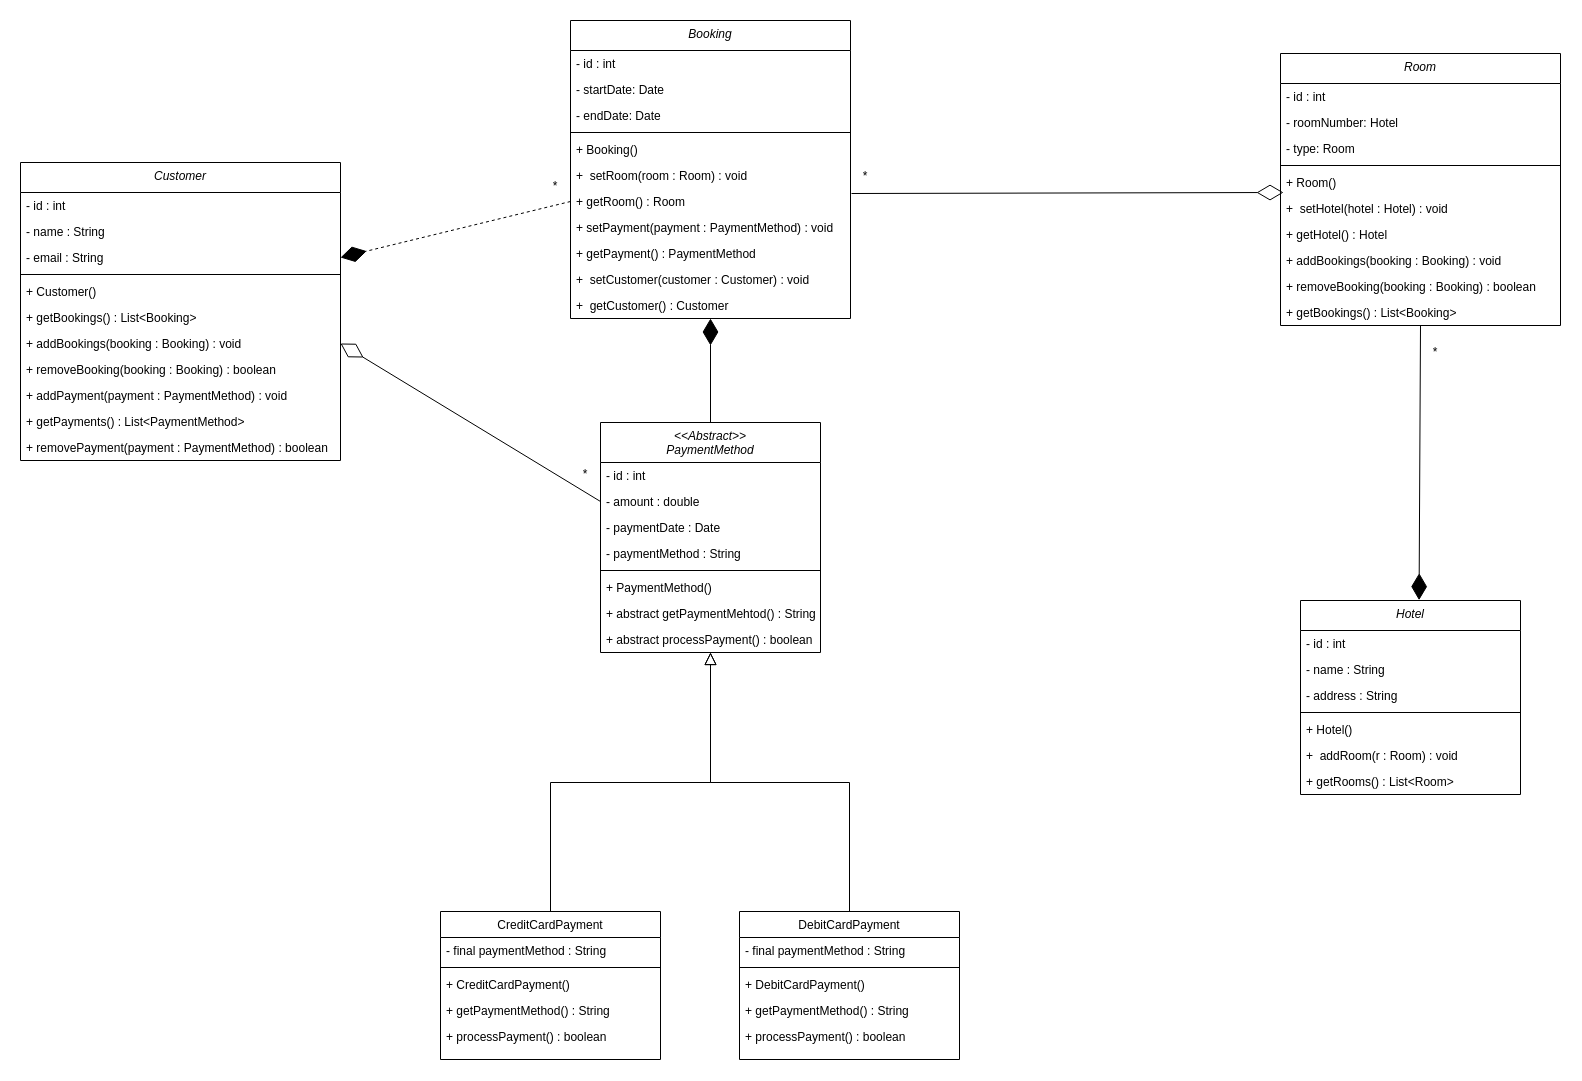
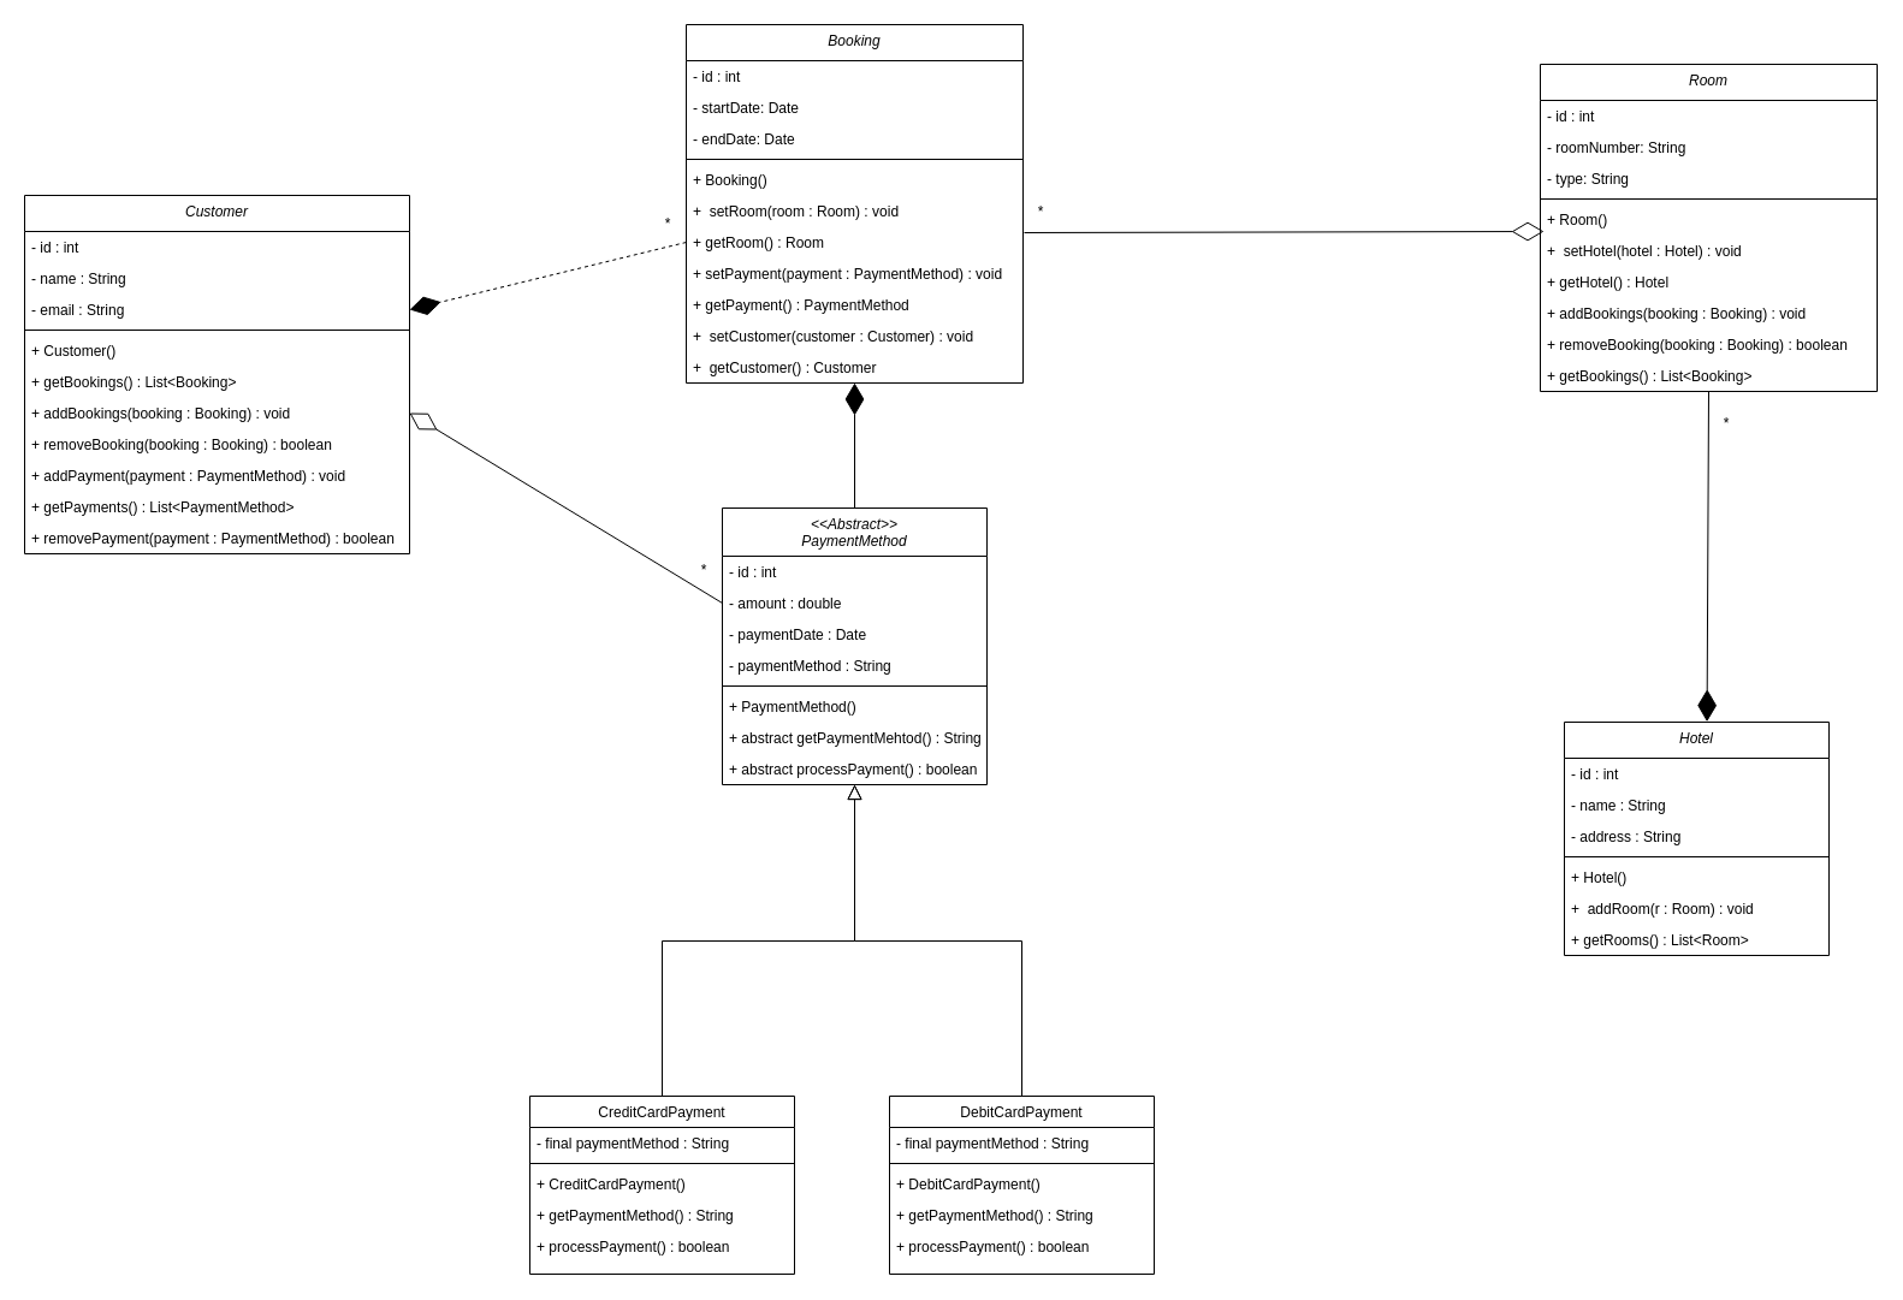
- <mxCell id="35" value="- roomNumber: Hotel" style="text;align=left;verticalAlign=top;spacingLeft=4;spacingRight=4;overflow=hidden;rotatable=0;points=[[0,0.5],[1,0.5]];portConstraint=eastwest;rounded=0;shadow=0;html=0;" parent="33" vertex="1"><mxGeometry y="56" width="280" height="26" as="geometry" /></mxCell>
+ <mxCell id="35" value="- roomNumber: String" style="text;align=left;verticalAlign=top;spacingLeft=4;spacingRight=4;overflow=hidden;rotatable=0;points=[[0,0.5],[1,0.5]];portConstraint=eastwest;rounded=0;shadow=0;html=0;" parent="33" vertex="1"><mxGeometry y="56" width="280" height="26" as="geometry" /></mxCell>
- <mxCell id="36" value="- type: Room" style="text;align=left;verticalAlign=top;spacingLeft=4;spacingRight=4;overflow=hidden;rotatable=0;points=[[0,0.5],[1,0.5]];portConstraint=eastwest;rounded=0;shadow=0;html=0;" parent="33" vertex="1"><mxGeometry y="82" width="280" height="26" as="geometry" /></mxCell>
+ <mxCell id="36" value="- type: String" style="text;align=left;verticalAlign=top;spacingLeft=4;spacingRight=4;overflow=hidden;rotatable=0;points=[[0,0.5],[1,0.5]];portConstraint=eastwest;rounded=0;shadow=0;html=0;" parent="33" vertex="1"><mxGeometry y="82" width="280" height="26" as="geometry" /></mxCell>
